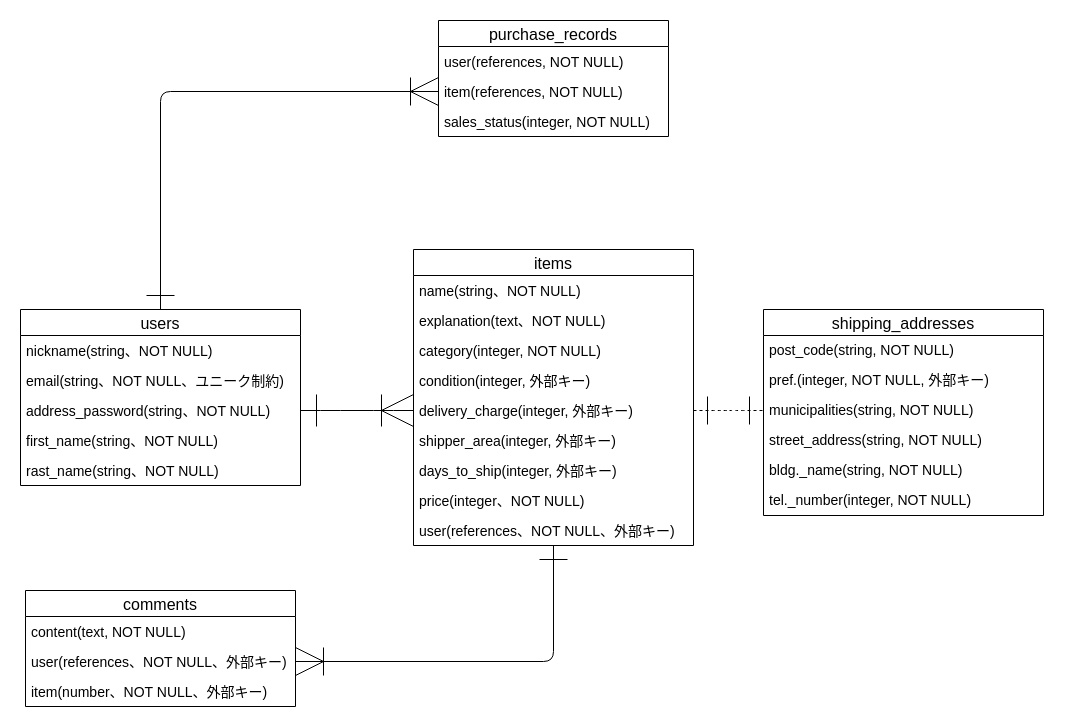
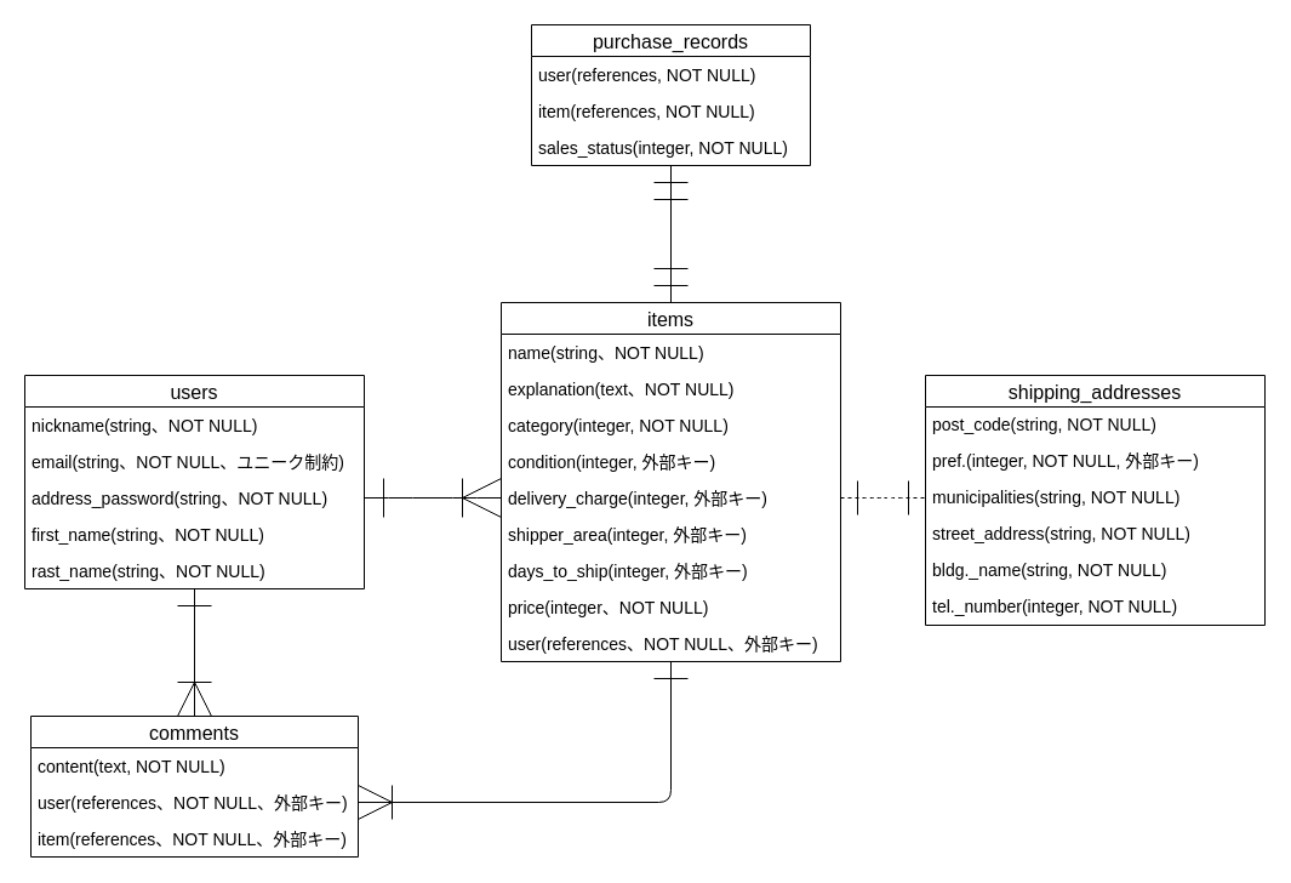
- <mxCell id="38" value="" style="edgeStyle=orthogonalEdgeStyle;fontSize=12;html=1;endArrow=ERoneToMany;startArrow=ERone;strokeColor=default;startSize=26;endSize=26;sourcePerimeterSpacing=0;elbow=vertical;entryX=0;entryY=0.5;entryDx=0;entryDy=0;exitX=0.5;exitY=0;exitDx=0;exitDy=0;endFill=0;startFill=0;" edge="1" parent="1" source="2" target="35"><mxGeometry width="100" height="100" relative="1" as="geometry"><mxPoint x="53" y="230" as="sourcePoint" /><mxPoint x="223" y="50" as="targetPoint" /></mxGeometry></mxCell>
+ <mxCell id="37" value="" style="fontSize=12;html=1;endArrow=ERmandOne;startArrow=ERmandOne;strokeColor=default;startSize=26;endSize=26;sourcePerimeterSpacing=0;elbow=vertical;exitX=0.5;exitY=0;exitDx=0;exitDy=0;entryX=0.5;entryY=1;entryDx=0;entryDy=0;" edge="1" parent="1" source="8" target="33"><mxGeometry width="100" height="100" relative="1" as="geometry"><mxPoint x="488" y="220" as="sourcePoint" /><mxPoint x="523" y="0" as="targetPoint" /></mxGeometry></mxCell>
+ <mxCell id="30" value="" style="fontSize=12;html=1;endArrow=ERoneToMany;endSize=26;startArrow=ERone;startFill=0;startSize=26;strokeColor=default;elbow=vertical;entryX=0.5;entryY=0;entryDx=0;entryDy=0;" edge="1" parent="1" source="7" target="18"><mxGeometry width="100" height="100" relative="1" as="geometry"><mxPoint x="-37" y="180" as="sourcePoint" /><mxPoint x="43" y="270" as="targetPoint" /></mxGeometry></mxCell>
- <mxCell id="21" value="item(number、NOT NULL、外部キー)" style="text;strokeColor=none;fillColor=none;spacingLeft=4;spacingRight=4;overflow=hidden;rotatable=0;points=[[0,0.5],[1,0.5]];portConstraint=eastwest;fontSize=14;verticalAlign=middle;" vertex="1" parent="18"><mxGeometry y="86" width="270" height="30" as="geometry" /></mxCell>
+ <mxCell id="21" value="item(references、NOT NULL、外部キー)" style="text;strokeColor=none;fillColor=none;spacingLeft=4;spacingRight=4;overflow=hidden;rotatable=0;points=[[0,0.5],[1,0.5]];portConstraint=eastwest;fontSize=14;verticalAlign=middle;" vertex="1" parent="18"><mxGeometry y="86" width="270" height="30" as="geometry" /></mxCell>
